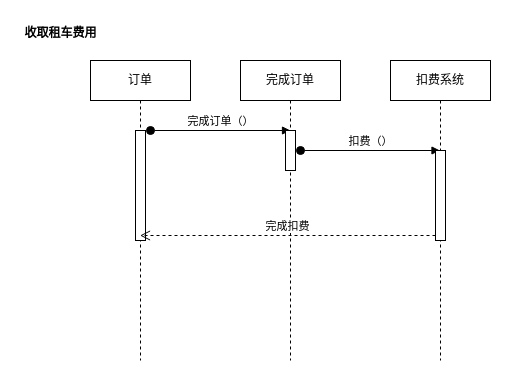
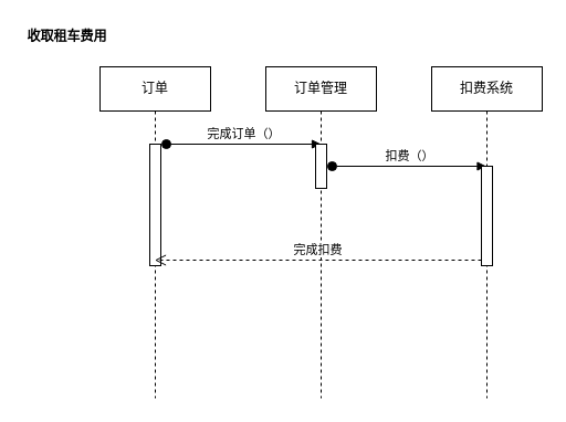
- <mxCell id="6" value="完成订单" style="shape=umlLifeline;perimeter=lifelinePerimeter;whiteSpace=wrap;html=1;container=1;dropTarget=0;collapsible=0;recursiveResize=0;outlineConnect=0;portConstraint=eastwest;newEdgeStyle={&quot;curved&quot;:0,&quot;rounded&quot;:0};" vertex="1" parent="1"><mxGeometry x="240" y="60" width="100" height="300" as="geometry" /></mxCell>
+ <mxCell id="6" value="订单管理" style="shape=umlLifeline;perimeter=lifelinePerimeter;whiteSpace=wrap;html=1;container=1;dropTarget=0;collapsible=0;recursiveResize=0;outlineConnect=0;portConstraint=eastwest;newEdgeStyle={&quot;curved&quot;:0,&quot;rounded&quot;:0};" vertex="1" parent="1"><mxGeometry x="240" y="60" width="100" height="300" as="geometry" /></mxCell>
